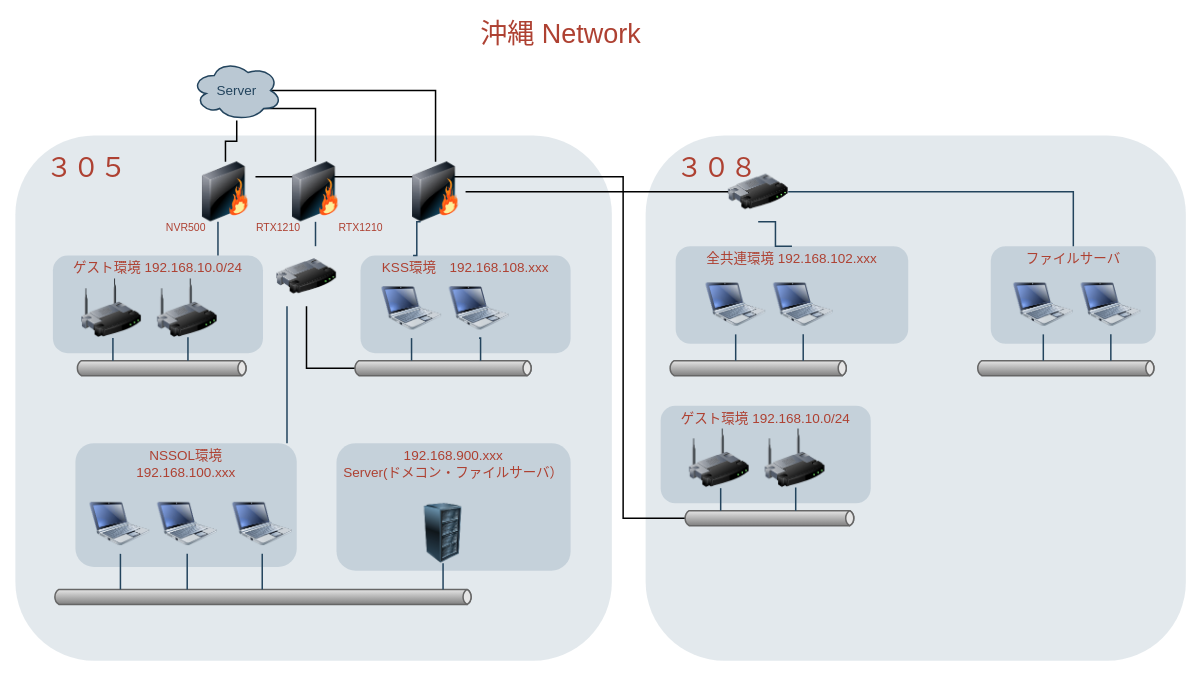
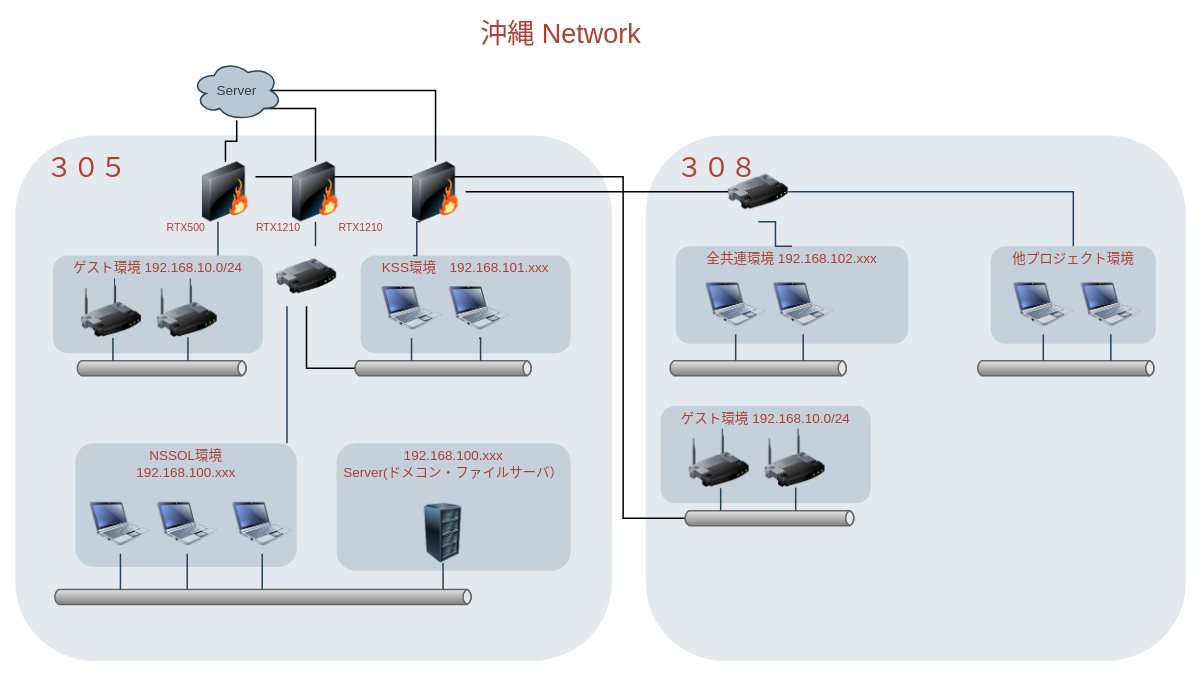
- <mxCell id="39" value="NVR500" style="text;html=1;strokeColor=none;fillColor=none;align=center;verticalAlign=middle;whiteSpace=wrap;overflow=hidden;shadow=0;fontSize=14;fontColor=#AE4132;fontStyle=0" vertex="1" parent="1"><mxGeometry x="207" y="277.5" width="81" height="50" as="geometry" /></mxCell>
+ <mxCell id="39" value="RTX500" style="text;html=1;strokeColor=none;fillColor=none;align=center;verticalAlign=middle;whiteSpace=wrap;overflow=hidden;shadow=0;fontSize=14;fontColor=#AE4132;fontStyle=0" vertex="1" parent="1"><mxGeometry x="207" y="277.5" width="81" height="50" as="geometry" /></mxCell>
- <mxCell id="57" value="ファイルサーバ" style="rounded=1;whiteSpace=wrap;html=1;shadow=0;strokeColor=none;fillColor=#BAC8D3;gradientColor=none;fontSize=18;fontColor=#AE4132;verticalAlign=top;fontStyle=0;opacity=70;strokeWidth=3;" vertex="1" parent="1"><mxGeometry x="1320" y="327.5" width="220" height="130" as="geometry" /></mxCell>
+ <mxCell id="57" value="他プロジェクト環境" style="rounded=1;whiteSpace=wrap;html=1;shadow=0;strokeColor=none;fillColor=#BAC8D3;gradientColor=none;fontSize=18;fontColor=#AE4132;verticalAlign=top;fontStyle=0;opacity=70;strokeWidth=3;" vertex="1" parent="1"><mxGeometry x="1320" y="327.5" width="220" height="130" as="geometry" /></mxCell>
- <mxCell id="44" value="KSS環境　192.168.108.xxx" style="rounded=1;whiteSpace=wrap;html=1;shadow=0;strokeColor=none;fillColor=#BAC8D3;gradientColor=none;fontSize=18;fontColor=#AE4132;verticalAlign=top;fontStyle=0;opacity=70;strokeWidth=3;" vertex="1" parent="1"><mxGeometry x="480" y="340" width="280" height="130" as="geometry" /></mxCell>
+ <mxCell id="44" value="KSS環境　192.168.101.xxx" style="rounded=1;whiteSpace=wrap;html=1;shadow=0;strokeColor=none;fillColor=#BAC8D3;gradientColor=none;fontSize=18;fontColor=#AE4132;verticalAlign=top;fontStyle=0;opacity=70;strokeWidth=3;" vertex="1" parent="1"><mxGeometry x="480" y="340" width="280" height="130" as="geometry" /></mxCell>
- <mxCell id="5" value="192.168.900.xxx&lt;br&gt;Server(ドメコン・ファイルサーバ）" style="rounded=1;whiteSpace=wrap;html=1;shadow=0;strokeColor=none;fillColor=#BAC8D3;gradientColor=none;fontSize=18;fontColor=#AE4132;verticalAlign=top;fontStyle=0;opacity=70;strokeWidth=3;" parent="1" vertex="1"><mxGeometry x="448" y="590" width="312" height="170" as="geometry" /></mxCell>
+ <mxCell id="5" value="192.168.100.xxx&lt;br&gt;Server(ドメコン・ファイルサーバ）" style="rounded=1;whiteSpace=wrap;html=1;shadow=0;strokeColor=none;fillColor=#BAC8D3;gradientColor=none;fontSize=18;fontColor=#AE4132;verticalAlign=top;fontStyle=0;opacity=70;strokeWidth=3;" parent="1" vertex="1"><mxGeometry x="448" y="590" width="312" height="170" as="geometry" /></mxCell>
